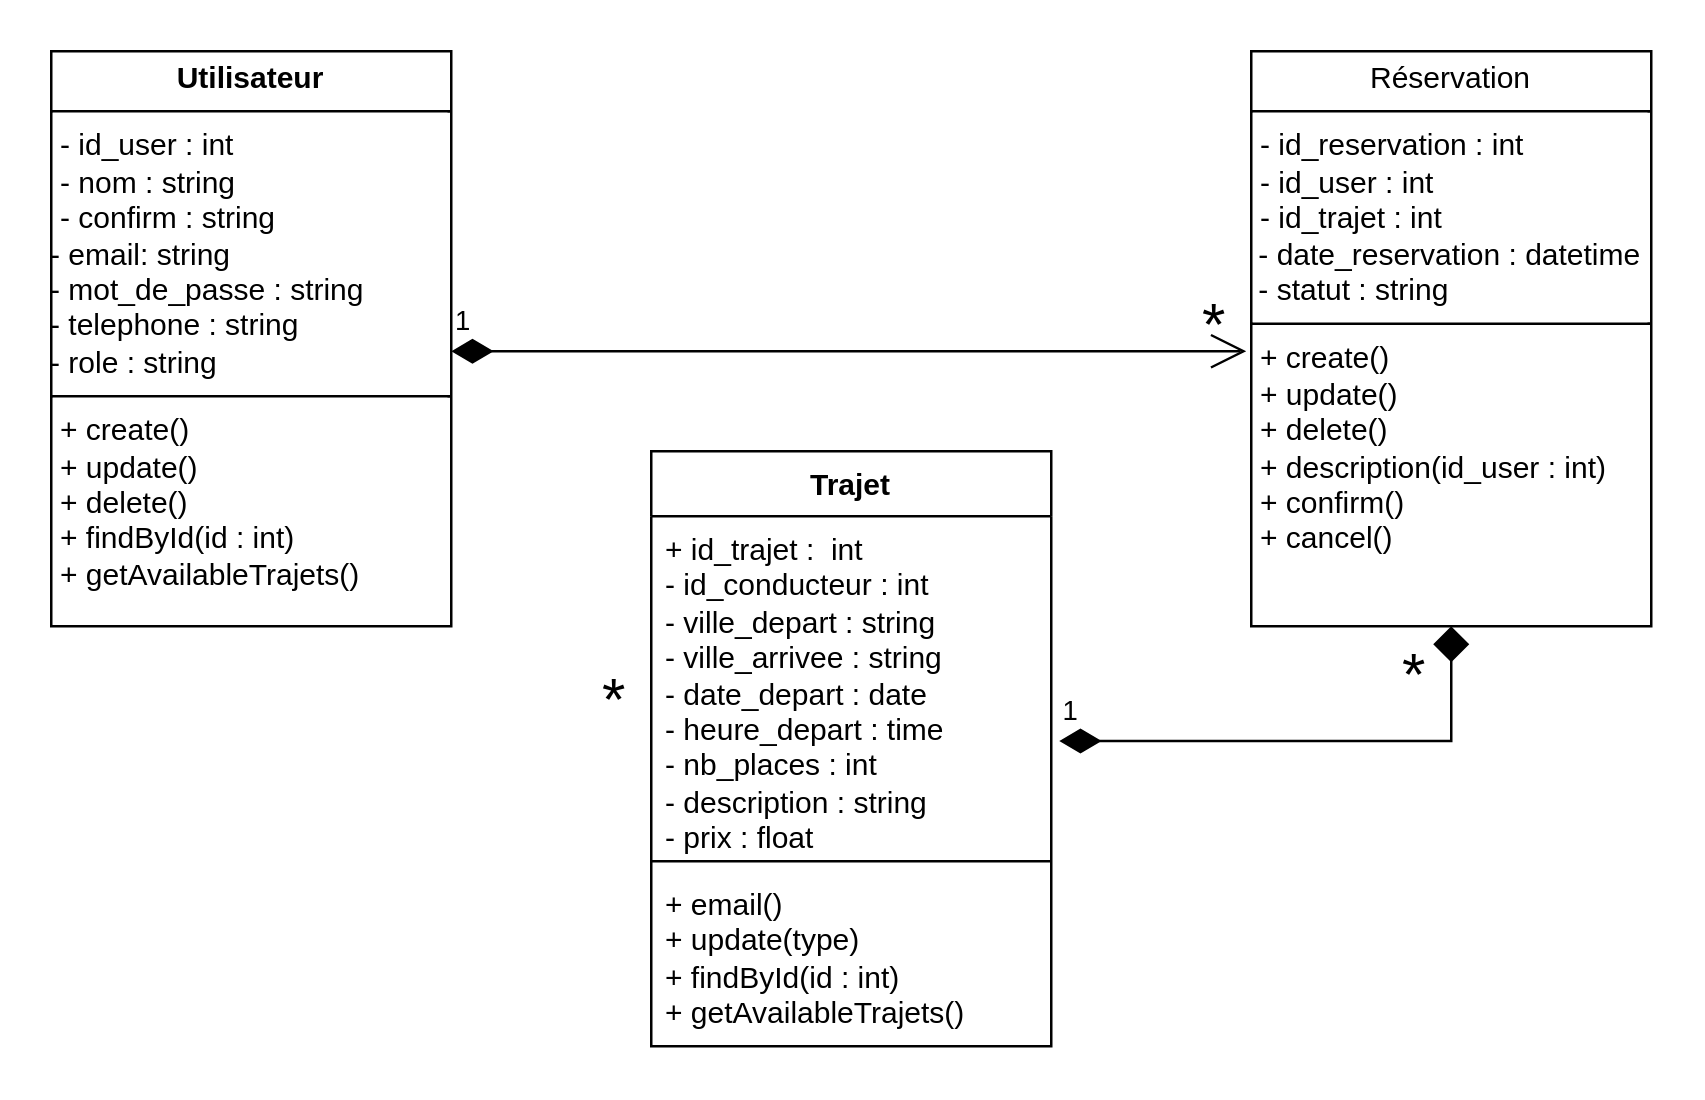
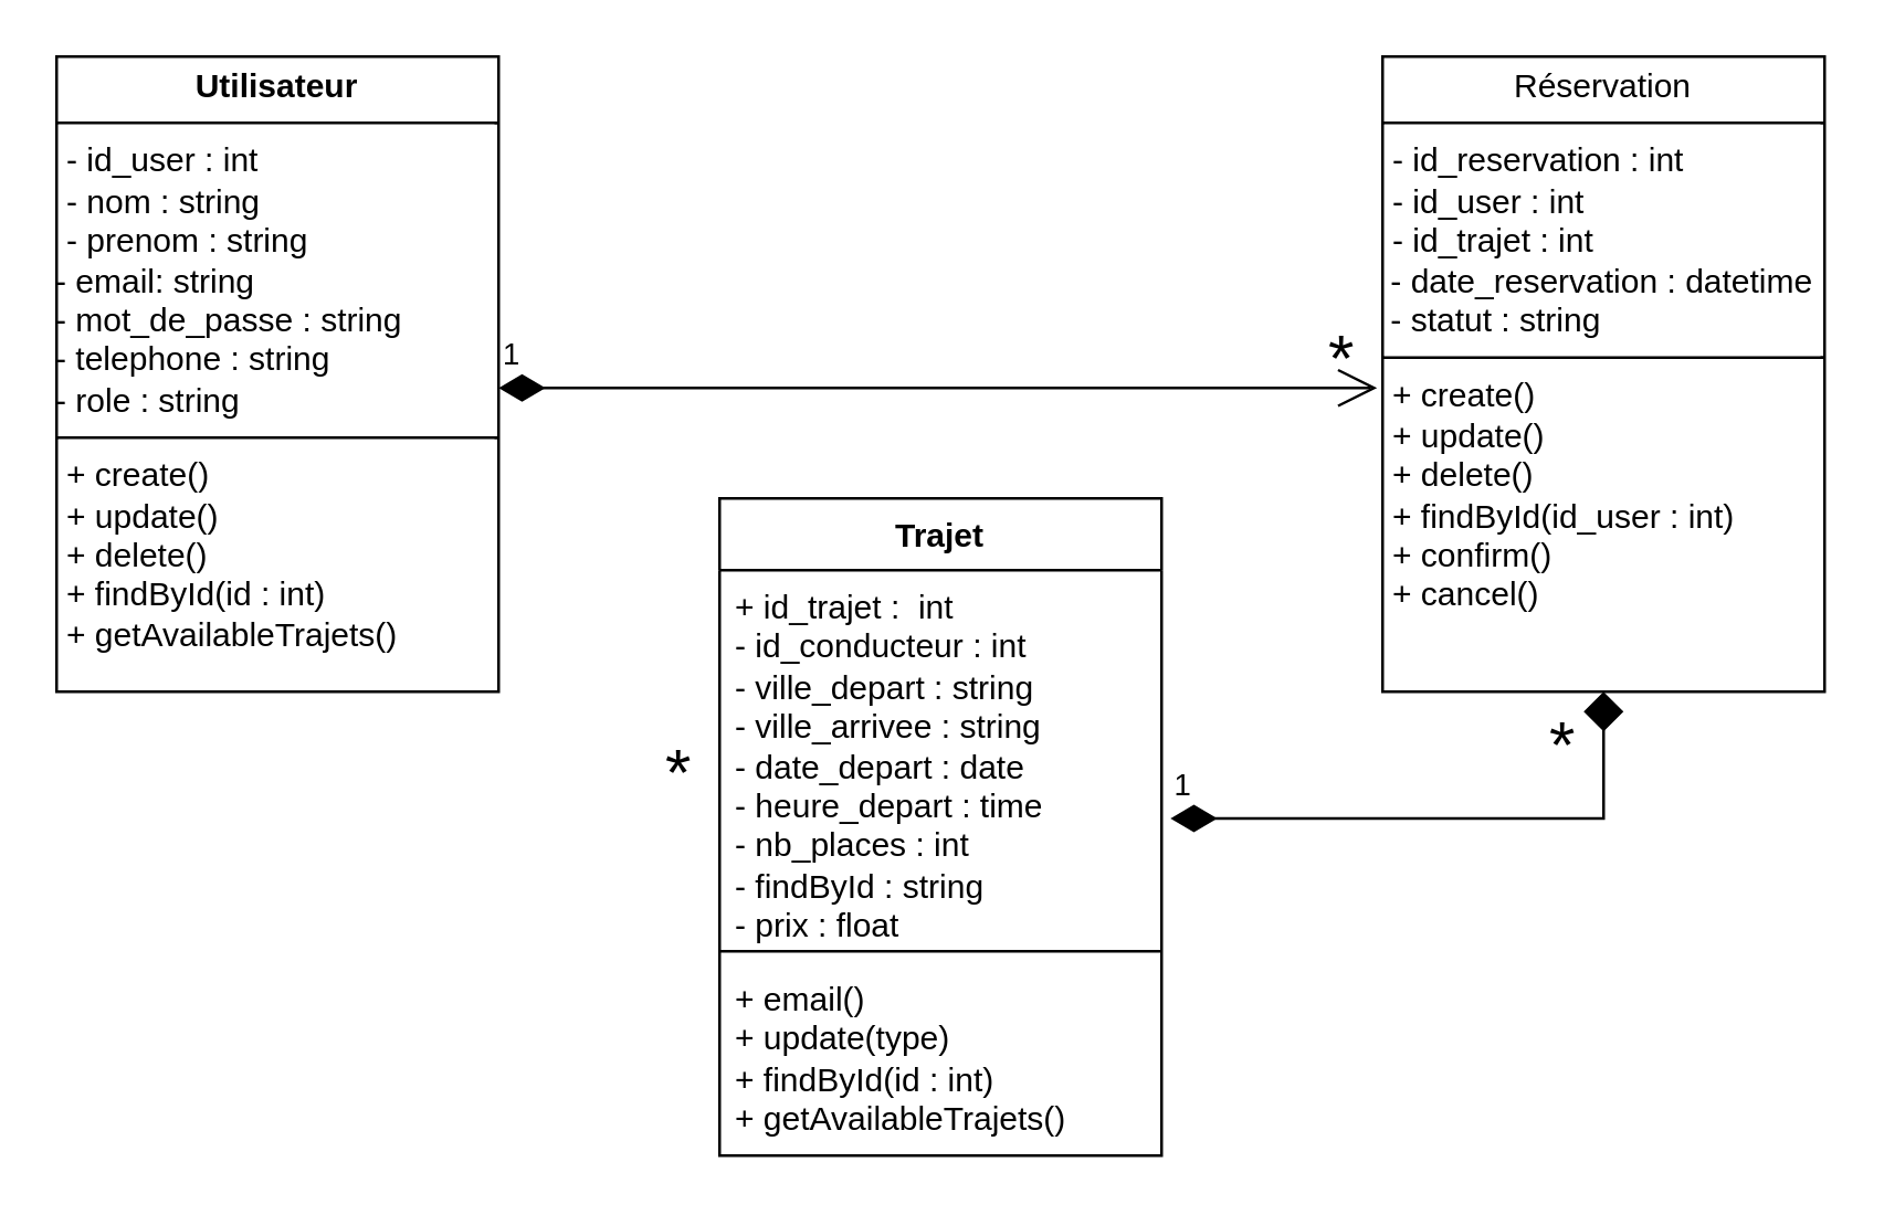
- <mxCell id="2" value="&lt;p style=&quot;margin:0px;margin-top:4px;text-align:center;&quot;&gt;&lt;b&gt;Utilisateur&lt;/b&gt;&lt;/p&gt;&lt;hr size=&quot;1&quot; style=&quot;border-style:solid;&quot;&gt;&lt;p style=&quot;margin:0px;margin-left:4px;&quot;&gt;- id_user : int&lt;/p&gt;&lt;p style=&quot;margin:0px;margin-left:4px;&quot;&gt;- nom : string&lt;/p&gt;&lt;p style=&quot;margin:0px;margin-left:4px;&quot;&gt;- confirm : string&lt;/p&gt;&lt;div&gt;- email: string&lt;/div&gt;&lt;div&gt;&lt;span style=&quot;background-color: transparent; color: light-dark(rgb(0, 0, 0), rgb(255, 255, 255));&quot;&gt;- mot_de_passe : string&lt;/span&gt;&lt;/div&gt;&lt;div&gt;- telephone&amp;nbsp;: string&lt;/div&gt;&lt;div&gt;&lt;span style=&quot;background-color: transparent; color: light-dark(rgb(0, 0, 0), rgb(255, 255, 255));&quot;&gt;- role : string&lt;/span&gt;&lt;/div&gt;&lt;hr size=&quot;1&quot; style=&quot;border-style:solid;&quot;&gt;&lt;p style=&quot;margin:0px;margin-left:4px;&quot;&gt;+ create()&lt;/p&gt;&lt;p style=&quot;margin:0px;margin-left:4px;&quot;&gt;+ update()&lt;/p&gt;&lt;p style=&quot;margin:0px;margin-left:4px;&quot;&gt;+ delete()&lt;/p&gt;&lt;p style=&quot;margin:0px;margin-left:4px;&quot;&gt;+ findById(id : int)&lt;/p&gt;&lt;p style=&quot;margin: 0px 0px 0px 4px;&quot;&gt;+ getAvailableTrajets()&lt;/p&gt;" style="verticalAlign=top;align=left;overflow=fill;html=1;whiteSpace=wrap;" vertex="1" parent="1"><mxGeometry x="20" y="20" width="160" height="230" as="geometry" /></mxCell>
+ <mxCell id="2" value="&lt;p style=&quot;margin:0px;margin-top:4px;text-align:center;&quot;&gt;&lt;b&gt;Utilisateur&lt;/b&gt;&lt;/p&gt;&lt;hr size=&quot;1&quot; style=&quot;border-style:solid;&quot;&gt;&lt;p style=&quot;margin:0px;margin-left:4px;&quot;&gt;- id_user : int&lt;/p&gt;&lt;p style=&quot;margin:0px;margin-left:4px;&quot;&gt;- nom : string&lt;/p&gt;&lt;p style=&quot;margin:0px;margin-left:4px;&quot;&gt;- prenom : string&lt;/p&gt;&lt;div&gt;- email: string&lt;/div&gt;&lt;div&gt;&lt;span style=&quot;background-color: transparent; color: light-dark(rgb(0, 0, 0), rgb(255, 255, 255));&quot;&gt;- mot_de_passe : string&lt;/span&gt;&lt;/div&gt;&lt;div&gt;- telephone&amp;nbsp;: string&lt;/div&gt;&lt;div&gt;&lt;span style=&quot;background-color: transparent; color: light-dark(rgb(0, 0, 0), rgb(255, 255, 255));&quot;&gt;- role : string&lt;/span&gt;&lt;/div&gt;&lt;hr size=&quot;1&quot; style=&quot;border-style:solid;&quot;&gt;&lt;p style=&quot;margin:0px;margin-left:4px;&quot;&gt;+ create()&lt;/p&gt;&lt;p style=&quot;margin:0px;margin-left:4px;&quot;&gt;+ update()&lt;/p&gt;&lt;p style=&quot;margin:0px;margin-left:4px;&quot;&gt;+ delete()&lt;/p&gt;&lt;p style=&quot;margin:0px;margin-left:4px;&quot;&gt;+ findById(id : int)&lt;/p&gt;&lt;p style=&quot;margin: 0px 0px 0px 4px;&quot;&gt;+ getAvailableTrajets()&lt;/p&gt;" style="verticalAlign=top;align=left;overflow=fill;html=1;whiteSpace=wrap;" vertex="1" parent="1"><mxGeometry x="20" y="20" width="160" height="230" as="geometry" /></mxCell>
- <mxCell id="7" value="&lt;p style=&quot;margin:0px;margin-top:4px;text-align:center;&quot;&gt;&lt;span style=&quot;background-color: transparent; color: light-dark(rgb(0, 0, 0), rgb(255, 255, 255)); text-align: left;&quot;&gt;Réservation&lt;/span&gt;&lt;/p&gt;&lt;hr size=&quot;1&quot; style=&quot;border-style:solid;&quot;&gt;&lt;p style=&quot;margin:0px;margin-left:4px;&quot;&gt;- id_reservation : int&lt;/p&gt;&lt;p style=&quot;margin:0px;margin-left:4px;&quot;&gt;- id_user : int&lt;/p&gt;&lt;p style=&quot;margin:0px;margin-left:4px;&quot;&gt;- id_trajet : int&lt;/p&gt;&lt;div&gt;&amp;nbsp;-&amp;nbsp;date_reservation : datetime&lt;/div&gt;&lt;div&gt;&amp;nbsp;-&amp;nbsp;statut : string&lt;/div&gt;&lt;hr size=&quot;1&quot; style=&quot;border-style:solid;&quot;&gt;&lt;p style=&quot;margin:0px;margin-left:4px;&quot;&gt;+ create()&lt;/p&gt;&lt;p style=&quot;margin:0px;margin-left:4px;&quot;&gt;+ update()&lt;/p&gt;&lt;p style=&quot;margin:0px;margin-left:4px;&quot;&gt;+ delete()&lt;/p&gt;&lt;p style=&quot;margin:0px;margin-left:4px;&quot;&gt;+ description(id_user : int)&lt;/p&gt;&lt;p style=&quot;margin: 0px 0px 0px 4px;&quot;&gt;+ confirm()&lt;/p&gt;&lt;p style=&quot;margin: 0px 0px 0px 4px;&quot;&gt;+ cancel()&lt;/p&gt;" style="verticalAlign=top;align=left;overflow=fill;html=1;whiteSpace=wrap;" vertex="1" parent="1"><mxGeometry x="500" y="20" width="160" height="230" as="geometry" /></mxCell>
+ <mxCell id="7" value="&lt;p style=&quot;margin:0px;margin-top:4px;text-align:center;&quot;&gt;&lt;span style=&quot;background-color: transparent; color: light-dark(rgb(0, 0, 0), rgb(255, 255, 255)); text-align: left;&quot;&gt;Réservation&lt;/span&gt;&lt;/p&gt;&lt;hr size=&quot;1&quot; style=&quot;border-style:solid;&quot;&gt;&lt;p style=&quot;margin:0px;margin-left:4px;&quot;&gt;- id_reservation : int&lt;/p&gt;&lt;p style=&quot;margin:0px;margin-left:4px;&quot;&gt;- id_user : int&lt;/p&gt;&lt;p style=&quot;margin:0px;margin-left:4px;&quot;&gt;- id_trajet : int&lt;/p&gt;&lt;div&gt;&amp;nbsp;-&amp;nbsp;date_reservation : datetime&lt;/div&gt;&lt;div&gt;&amp;nbsp;-&amp;nbsp;statut : string&lt;/div&gt;&lt;hr size=&quot;1&quot; style=&quot;border-style:solid;&quot;&gt;&lt;p style=&quot;margin:0px;margin-left:4px;&quot;&gt;+ create()&lt;/p&gt;&lt;p style=&quot;margin:0px;margin-left:4px;&quot;&gt;+ update()&lt;/p&gt;&lt;p style=&quot;margin:0px;margin-left:4px;&quot;&gt;+ delete()&lt;/p&gt;&lt;p style=&quot;margin:0px;margin-left:4px;&quot;&gt;+ findById(id_user : int)&lt;/p&gt;&lt;p style=&quot;margin: 0px 0px 0px 4px;&quot;&gt;+ confirm()&lt;/p&gt;&lt;p style=&quot;margin: 0px 0px 0px 4px;&quot;&gt;+ cancel()&lt;/p&gt;" style="verticalAlign=top;align=left;overflow=fill;html=1;whiteSpace=wrap;" vertex="1" parent="1"><mxGeometry x="500" y="20" width="160" height="230" as="geometry" /></mxCell>
- <mxCell id="4" value="+ id_trajet :&amp;nbsp; int&lt;div&gt;- id_conducteur : int&lt;/div&gt;&lt;div&gt;- ville_depart : string&lt;/div&gt;&lt;div&gt;&lt;div&gt;- ville_arrivee : string&lt;/div&gt;&lt;div&gt;&lt;span style=&quot;background-color: transparent; color: light-dark(rgb(0, 0, 0), rgb(255, 255, 255));&quot;&gt;- date_depart : date&lt;/span&gt;&lt;/div&gt;&lt;/div&gt;&lt;div&gt;&lt;span style=&quot;background-color: transparent; color: light-dark(rgb(0, 0, 0), rgb(255, 255, 255));&quot;&gt;- heure_depart : time&lt;/span&gt;&lt;/div&gt;&lt;div&gt;&lt;span style=&quot;background-color: transparent; color: light-dark(rgb(0, 0, 0), rgb(255, 255, 255));&quot;&gt;- nb_places : int&lt;/span&gt;&lt;/div&gt;&lt;div&gt;&lt;span style=&quot;background-color: transparent; color: light-dark(rgb(0, 0, 0), rgb(255, 255, 255));&quot;&gt;- description : string&lt;/span&gt;&lt;/div&gt;&lt;div&gt;&lt;span style=&quot;background-color: transparent; color: light-dark(rgb(0, 0, 0), rgb(255, 255, 255));&quot;&gt;- prix : float&lt;/span&gt;&lt;/div&gt;" style="text;strokeColor=none;fillColor=none;align=left;verticalAlign=top;spacingLeft=4;spacingRight=4;overflow=hidden;rotatable=0;points=[[0,0.5],[1,0.5]];portConstraint=eastwest;whiteSpace=wrap;html=1;" vertex="1" parent="3"><mxGeometry y="26" width="160" height="134" as="geometry" /></mxCell>
+ <mxCell id="4" value="+ id_trajet :&amp;nbsp; int&lt;div&gt;- id_conducteur : int&lt;/div&gt;&lt;div&gt;- ville_depart : string&lt;/div&gt;&lt;div&gt;&lt;div&gt;- ville_arrivee : string&lt;/div&gt;&lt;div&gt;&lt;span style=&quot;background-color: transparent; color: light-dark(rgb(0, 0, 0), rgb(255, 255, 255));&quot;&gt;- date_depart : date&lt;/span&gt;&lt;/div&gt;&lt;/div&gt;&lt;div&gt;&lt;span style=&quot;background-color: transparent; color: light-dark(rgb(0, 0, 0), rgb(255, 255, 255));&quot;&gt;- heure_depart : time&lt;/span&gt;&lt;/div&gt;&lt;div&gt;&lt;span style=&quot;background-color: transparent; color: light-dark(rgb(0, 0, 0), rgb(255, 255, 255));&quot;&gt;- nb_places : int&lt;/span&gt;&lt;/div&gt;&lt;div&gt;&lt;span style=&quot;background-color: transparent; color: light-dark(rgb(0, 0, 0), rgb(255, 255, 255));&quot;&gt;- findById : string&lt;/span&gt;&lt;/div&gt;&lt;div&gt;&lt;span style=&quot;background-color: transparent; color: light-dark(rgb(0, 0, 0), rgb(255, 255, 255));&quot;&gt;- prix : float&lt;/span&gt;&lt;/div&gt;" style="text;strokeColor=none;fillColor=none;align=left;verticalAlign=top;spacingLeft=4;spacingRight=4;overflow=hidden;rotatable=0;points=[[0,0.5],[1,0.5]];portConstraint=eastwest;whiteSpace=wrap;html=1;" vertex="1" parent="3"><mxGeometry y="26" width="160" height="134" as="geometry" /></mxCell>
